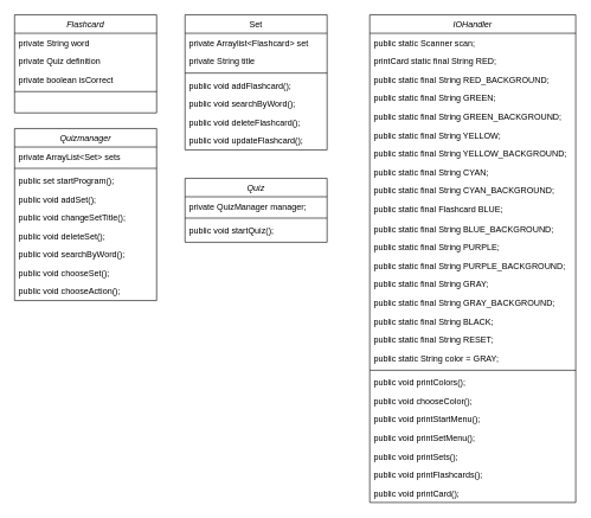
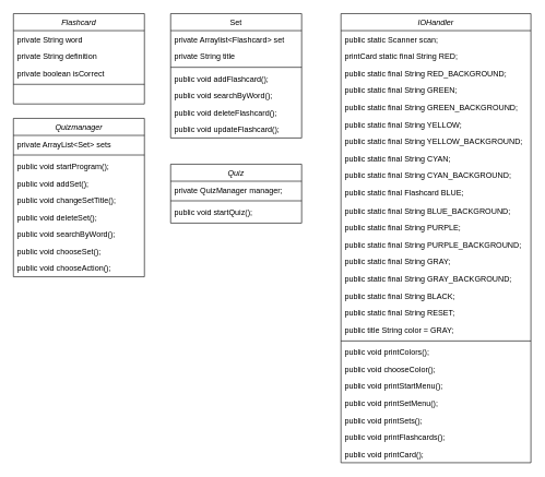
- <mxCell id="4" value="private Quiz definition" style="text;align=left;verticalAlign=top;spacingLeft=4;spacingRight=4;overflow=hidden;rotatable=0;points=[[0,0.5],[1,0.5]];portConstraint=eastwest;rounded=0;shadow=0;html=0;" parent="2" vertex="1"><mxGeometry y="52" width="200" height="26" as="geometry" /></mxCell>
+ <mxCell id="4" value="private String definition" style="text;align=left;verticalAlign=top;spacingLeft=4;spacingRight=4;overflow=hidden;rotatable=0;points=[[0,0.5],[1,0.5]];portConstraint=eastwest;rounded=0;shadow=0;html=0;" parent="2" vertex="1"><mxGeometry y="52" width="200" height="26" as="geometry" /></mxCell>
- <mxCell id="18" value="public set startProgram();" style="text;align=left;verticalAlign=top;spacingLeft=4;spacingRight=4;overflow=hidden;rotatable=0;points=[[0,0.5],[1,0.5]];portConstraint=eastwest;" vertex="1" parent="15"><mxGeometry y="60" width="200" height="26" as="geometry" /></mxCell>
+ <mxCell id="18" value="public void startProgram();" style="text;align=left;verticalAlign=top;spacingLeft=4;spacingRight=4;overflow=hidden;rotatable=0;points=[[0,0.5],[1,0.5]];portConstraint=eastwest;" vertex="1" parent="15"><mxGeometry y="60" width="200" height="26" as="geometry" /></mxCell>
- <mxCell id="47" value="public static String color = GRAY;" style="text;align=left;verticalAlign=top;spacingLeft=4;spacingRight=4;overflow=hidden;rotatable=0;points=[[0,0.5],[1,0.5]];portConstraint=eastwest;" vertex="1" parent="29"><mxGeometry y="470" width="290" height="26" as="geometry" /></mxCell>
+ <mxCell id="47" value="public title String color = GRAY;" style="text;align=left;verticalAlign=top;spacingLeft=4;spacingRight=4;overflow=hidden;rotatable=0;points=[[0,0.5],[1,0.5]];portConstraint=eastwest;" vertex="1" parent="29"><mxGeometry y="470" width="290" height="26" as="geometry" /></mxCell>
